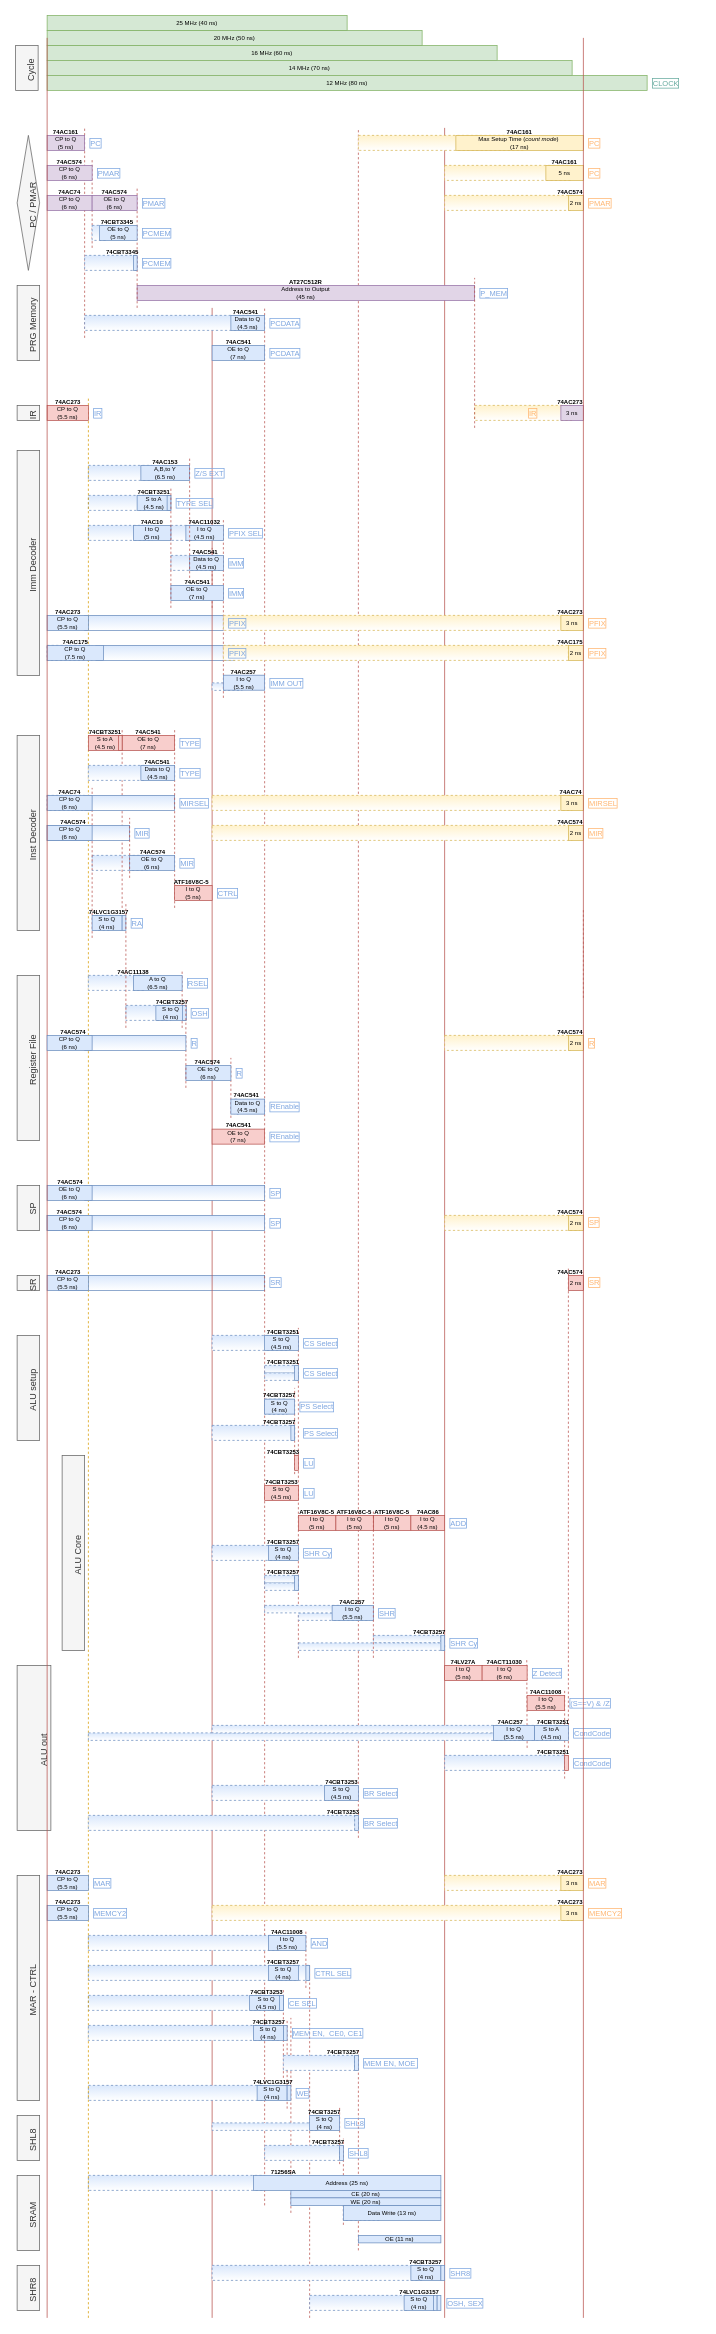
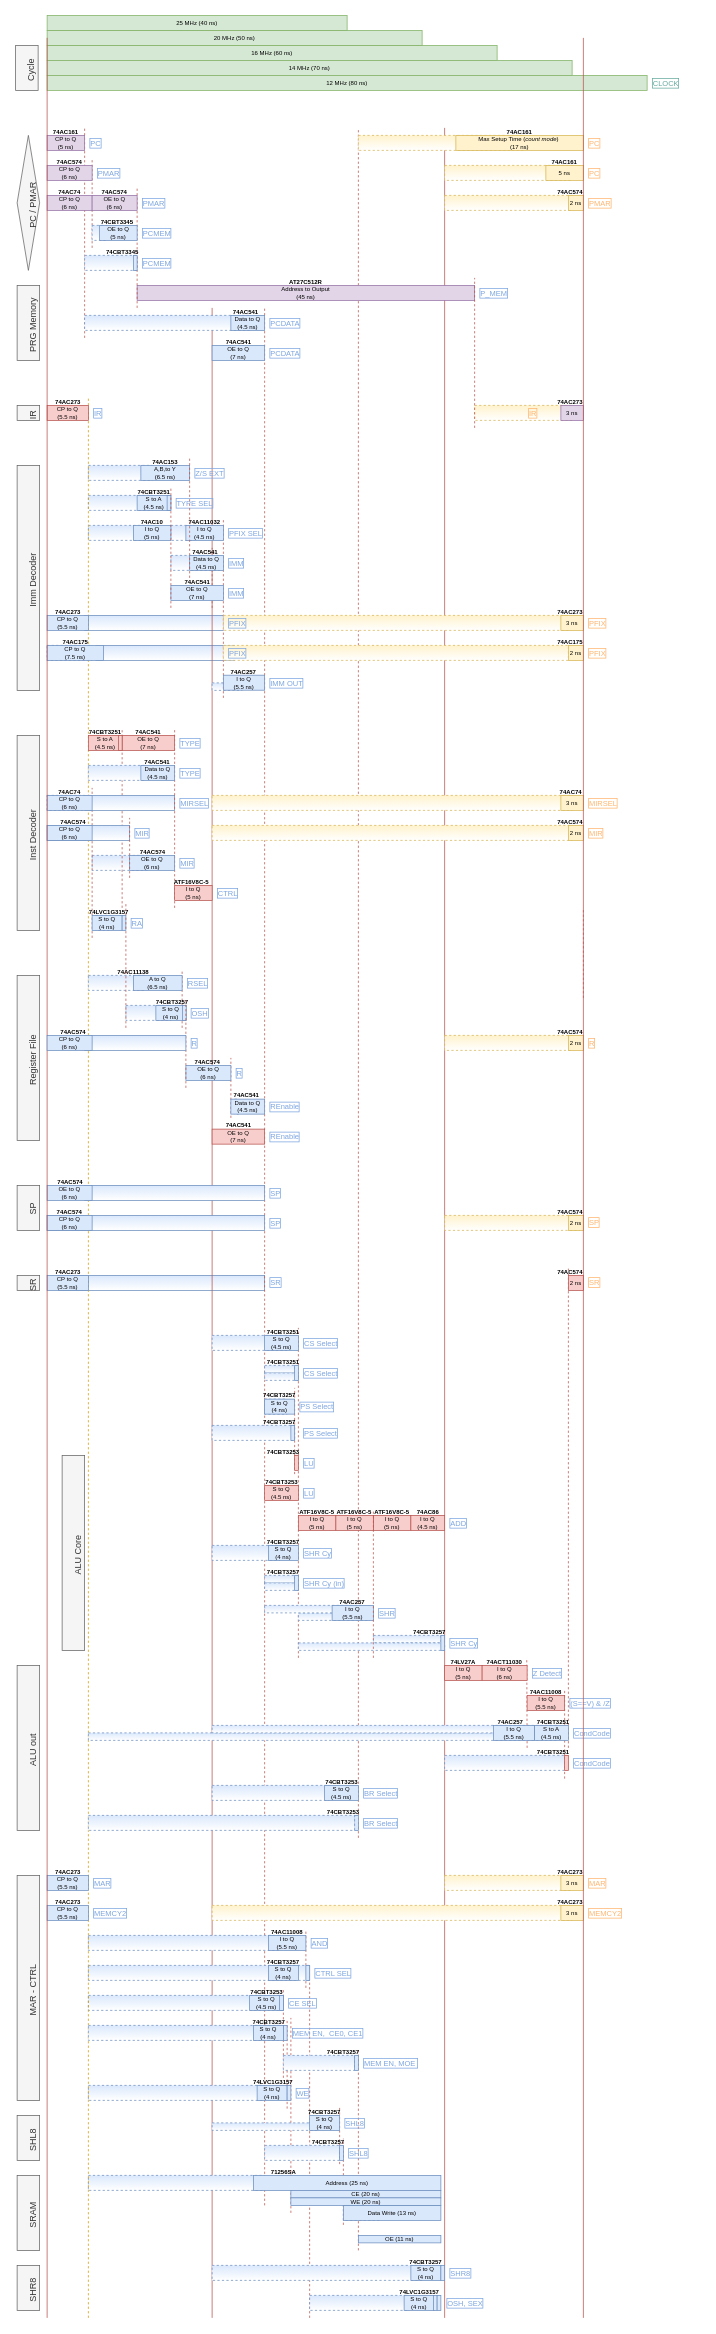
- <mxCell id="98" value="Imm Decoder" style="rounded=0;whiteSpace=wrap;html=1;strokeColor=#666666;fontSize=12;align=center;spacingRight=6;fillColor=#f5f5f5;fontColor=#333333;horizontal=0;verticalAlign=bottom;" parent="1" vertex="1"><mxGeometry x="22" y="600" width="30" height="300" as="geometry" /></mxCell>
+ <mxCell id="98" value="Imm Decoder" style="rounded=0;whiteSpace=wrap;html=1;strokeColor=#666666;fontSize=12;align=center;spacingRight=6;fillColor=#f5f5f5;fontColor=#333333;horizontal=0;verticalAlign=bottom;" parent="1" vertex="1"><mxGeometry x="22" y="620" width="30" height="300" as="geometry" /></mxCell>
- <mxCell id="130" value="ALU setup" style="rounded=0;whiteSpace=wrap;html=1;strokeColor=#666666;fontSize=12;align=center;spacingRight=6;fillColor=#f5f5f5;fontColor=#333333;horizontal=0;verticalAlign=bottom;" parent="1" vertex="1"><mxGeometry x="22" y="1780" width="30" height="140" as="geometry" /></mxCell>
+ <mxCell id="265" value="SHR Cy (in)" style="text;html=1;strokeColor=none;fillColor=none;align=left;verticalAlign=middle;whiteSpace=wrap;rounded=0;fontSize=10;labelBorderColor=#7EA6E0;fontColor=#7EA6E0;" parent="1" vertex="1"><mxGeometry x="402" y="2100" width="65" height="20" as="geometry" /></mxCell>
- <mxCell id="163" value="ALU out" style="rounded=0;whiteSpace=wrap;html=1;strokeColor=#666666;fontSize=12;align=center;spacingRight=6;fillColor=#f5f5f5;fontColor=#333333;horizontal=0;verticalAlign=bottom;" parent="1" vertex="1"><mxGeometry x="22" y="2220" width="45" height="220" as="geometry" /></mxCell>
+ <mxCell id="163" value="ALU out" style="rounded=0;whiteSpace=wrap;html=1;strokeColor=#666666;fontSize=12;align=center;spacingRight=6;fillColor=#f5f5f5;fontColor=#333333;horizontal=0;verticalAlign=bottom;" parent="1" vertex="1"><mxGeometry x="22" y="2220" width="30" height="220" as="geometry" /></mxCell>
